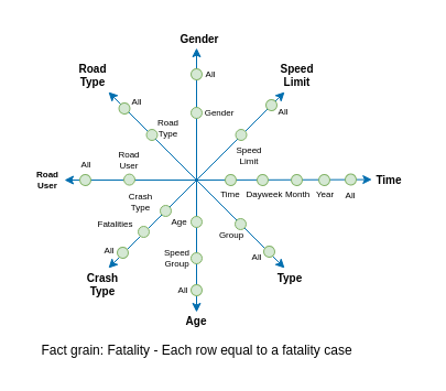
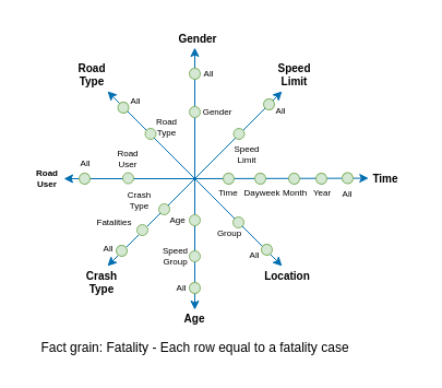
- <mxCell id="12" value="Type" style="text;html=1;align=center;verticalAlign=middle;whiteSpace=wrap;rounded=0;fontStyle=1;movable=1;resizable=1;rotatable=1;deletable=1;editable=1;locked=0;connectable=1;container=0;fontSize=10;" parent="1" vertex="1"><mxGeometry x="233" y="237" width="60" height="30" as="geometry" /></mxCell>
+ <mxCell id="12" value="Location" style="text;html=1;align=center;verticalAlign=middle;whiteSpace=wrap;rounded=0;fontStyle=1;movable=1;resizable=1;rotatable=1;deletable=1;editable=1;locked=0;connectable=1;container=0;fontSize=10;" parent="1" vertex="1"><mxGeometry x="233" y="237" width="60" height="30" as="geometry" /></mxCell>
